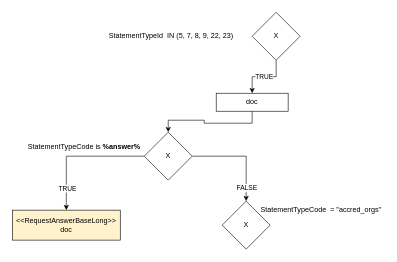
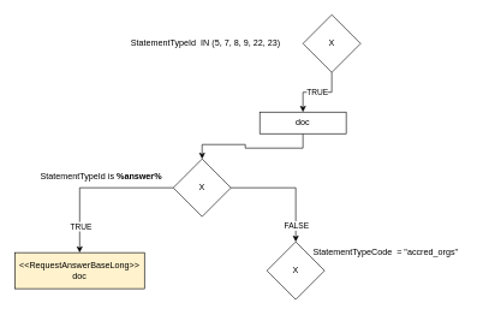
- <mxCell id="12" value="StatementTypeCode is &lt;b&gt;%answer%&lt;/b&gt;" style="text;html=1;strokeColor=none;fillColor=none;align=center;verticalAlign=middle;whiteSpace=wrap;rounded=0;" vertex="1" parent="1"><mxGeometry x="35" y="230" width="210" height="30" as="geometry" /></mxCell>
+ <mxCell id="12" value="StatementTypeId is &lt;b&gt;%answer%&lt;/b&gt;" style="text;html=1;strokeColor=none;fillColor=none;align=center;verticalAlign=middle;whiteSpace=wrap;rounded=0;" vertex="1" parent="1"><mxGeometry x="35" y="230" width="210" height="30" as="geometry" /></mxCell>
